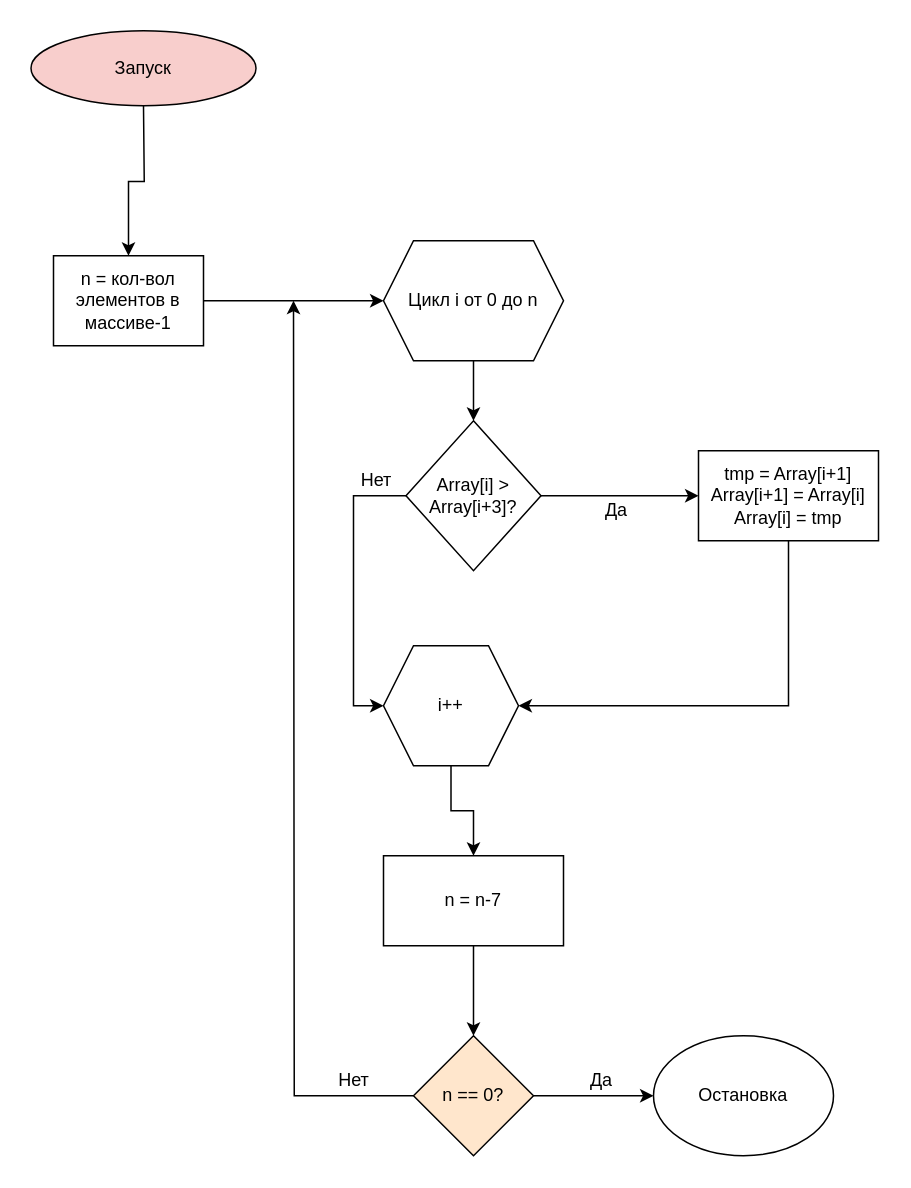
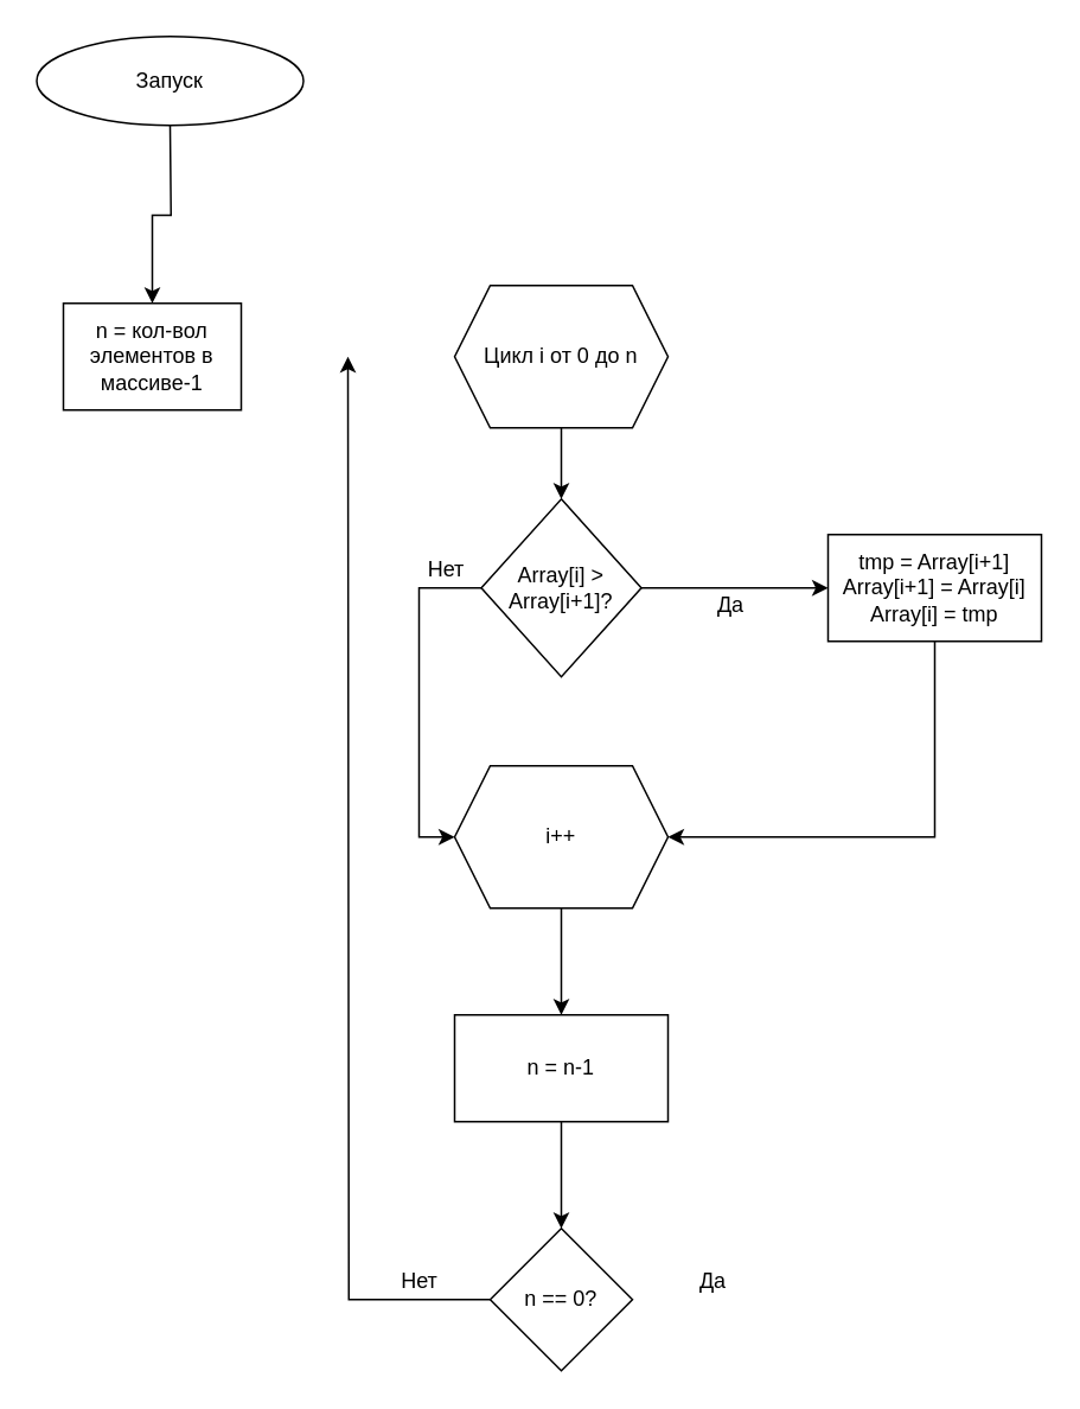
- <mxCell id="5" value="Запуск" style="ellipse;whiteSpace=wrap;html=1;fillColor=#f8cecc;" vertex="1" parent="1"><mxGeometry x="20" y="20" width="150" height="50" as="geometry" /></mxCell>
+ <mxCell id="5" value="Запуск" style="ellipse;whiteSpace=wrap;html=1;" vertex="1" parent="1"><mxGeometry x="20" y="20" width="150" height="50" as="geometry" /></mxCell>
- <mxCell id="3" style="edgeStyle=orthogonalEdgeStyle;rounded=0;orthogonalLoop=1;jettySize=auto;html=1;entryX=0;entryY=0.5;entryDx=0;entryDy=0;" edge="1" parent="1" source="4" target="7"><mxGeometry relative="1" as="geometry" /></mxCell>
- <mxCell id="10" value="Array[i] &amp;gt; Array[i+3]?" style="rhombus;whiteSpace=wrap;html=1;" vertex="1" parent="1"><mxGeometry x="270" y="280" width="90" height="100" as="geometry" /></mxCell>
+ <mxCell id="10" value="Array[i] &amp;gt; Array[i+1]?" style="rhombus;whiteSpace=wrap;html=1;" vertex="1" parent="1"><mxGeometry x="270" y="280" width="90" height="100" as="geometry" /></mxCell>
- <mxCell id="16" value="i++" style="shape=hexagon;perimeter=hexagonPerimeter2;whiteSpace=wrap;html=1;fixedSize=1;" vertex="1" parent="1"><mxGeometry x="255" y="430" width="90" height="80" as="geometry" /></mxCell>
+ <mxCell id="16" value="i++" style="shape=hexagon;perimeter=hexagonPerimeter2;whiteSpace=wrap;html=1;fixedSize=1;" vertex="1" parent="1"><mxGeometry x="255" y="430" width="120" height="80" as="geometry" /></mxCell>
- <mxCell id="18" value="n = n-7" style="rounded=0;whiteSpace=wrap;html=1;" vertex="1" parent="1"><mxGeometry x="255" y="570" width="120" height="60" as="geometry" /></mxCell>
+ <mxCell id="18" value="n = n-1" style="rounded=0;whiteSpace=wrap;html=1;" vertex="1" parent="1"><mxGeometry x="255" y="570" width="120" height="60" as="geometry" /></mxCell>
- <mxCell id="21" value="n == 0?" style="rhombus;whiteSpace=wrap;html=1;fillColor=#ffe6cc;" vertex="1" parent="1"><mxGeometry x="275" y="690" width="80" height="80" as="geometry" /></mxCell>
+ <mxCell id="21" value="n == 0?" style="rhombus;whiteSpace=wrap;html=1;" vertex="1" parent="1"><mxGeometry x="275" y="690" width="80" height="80" as="geometry" /></mxCell>
- <mxCell id="20" style="edgeStyle=orthogonalEdgeStyle;rounded=0;orthogonalLoop=1;jettySize=auto;html=1;exitX=1;exitY=0.5;exitDx=0;exitDy=0;entryX=0;entryY=0.5;entryDx=0;entryDy=0;" edge="1" parent="1" source="21" target="23"><mxGeometry relative="1" as="geometry" /></mxCell>
- <mxCell id="23" value="Остановка" style="ellipse;whiteSpace=wrap;html=1;" vertex="1" parent="1"><mxGeometry x="435" y="690" width="120" height="80" as="geometry" /></mxCell>
